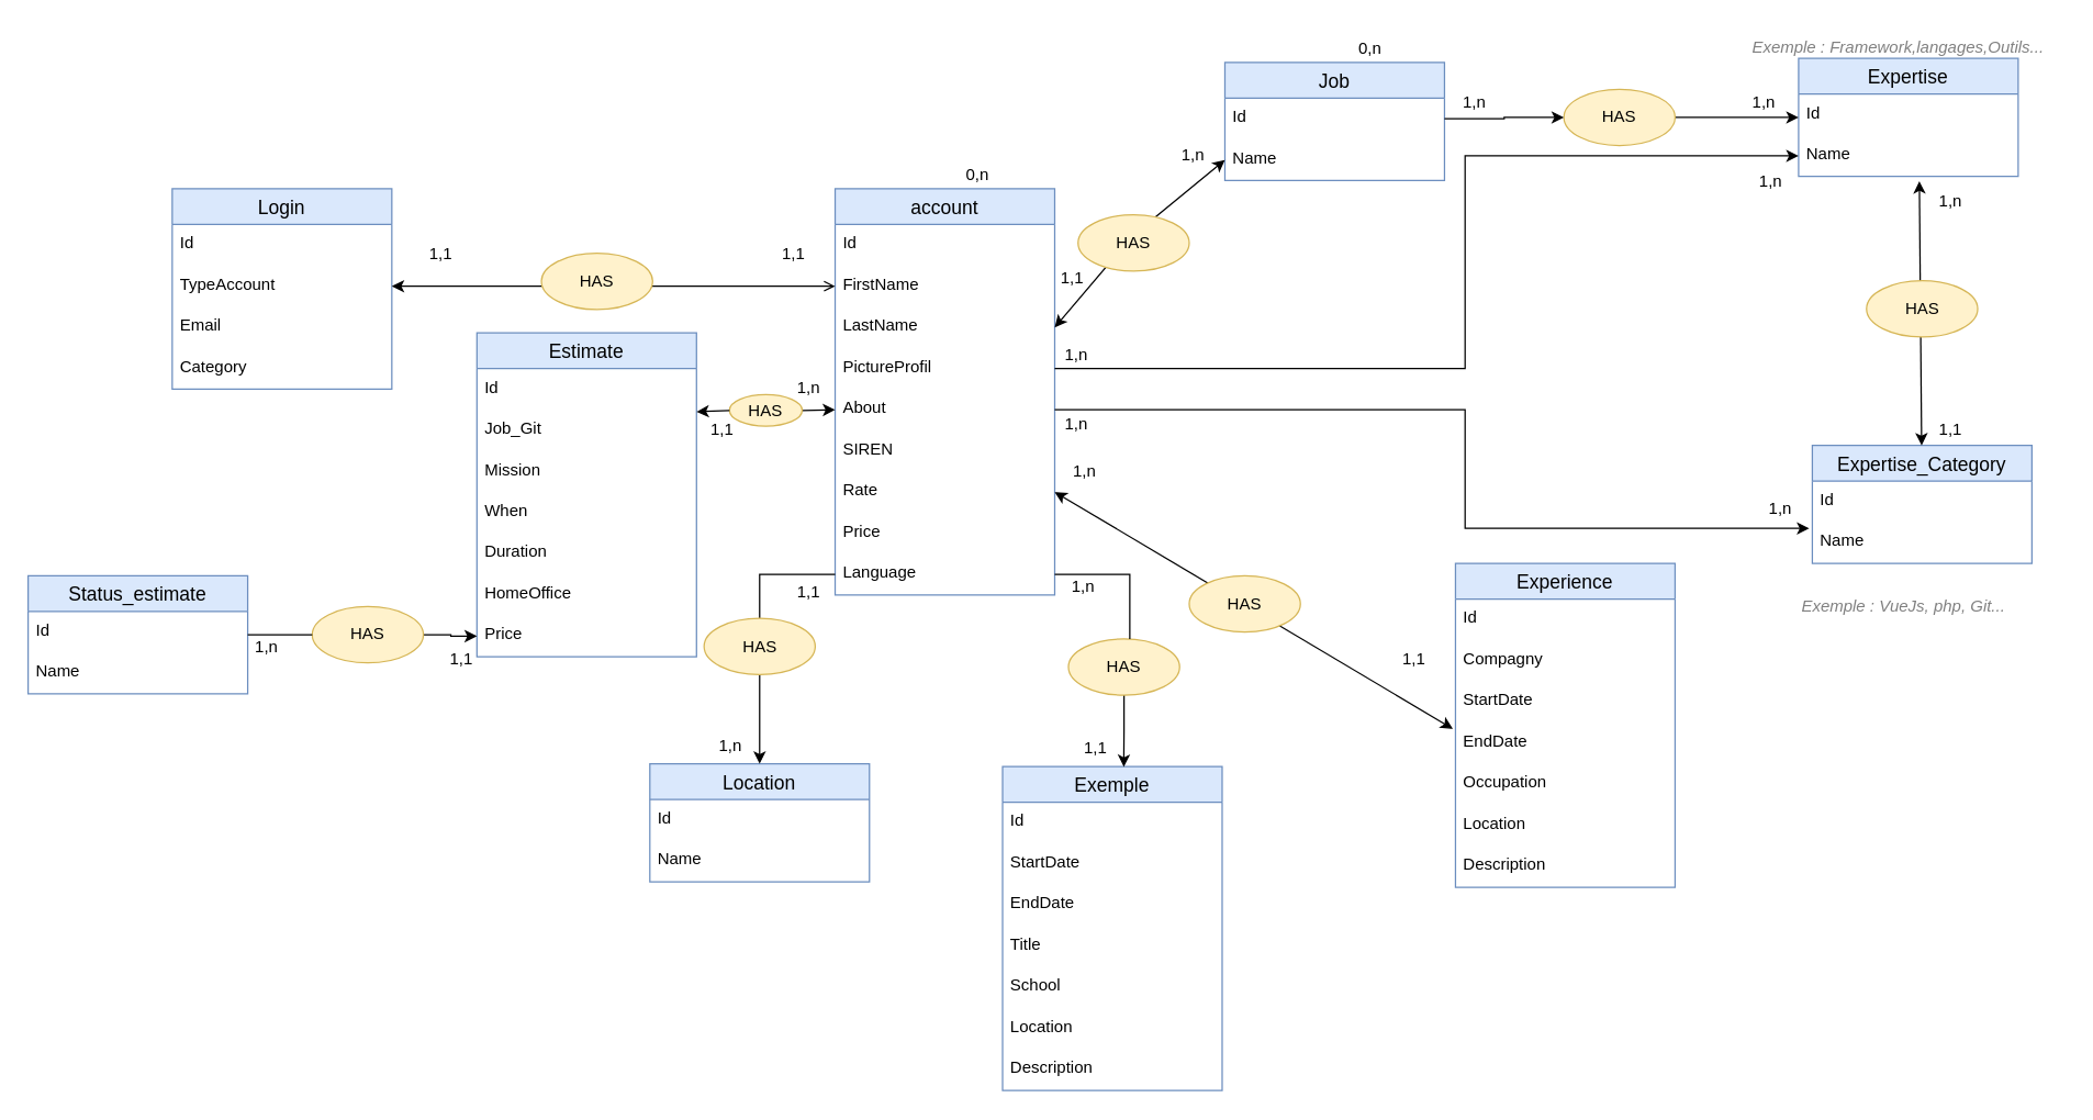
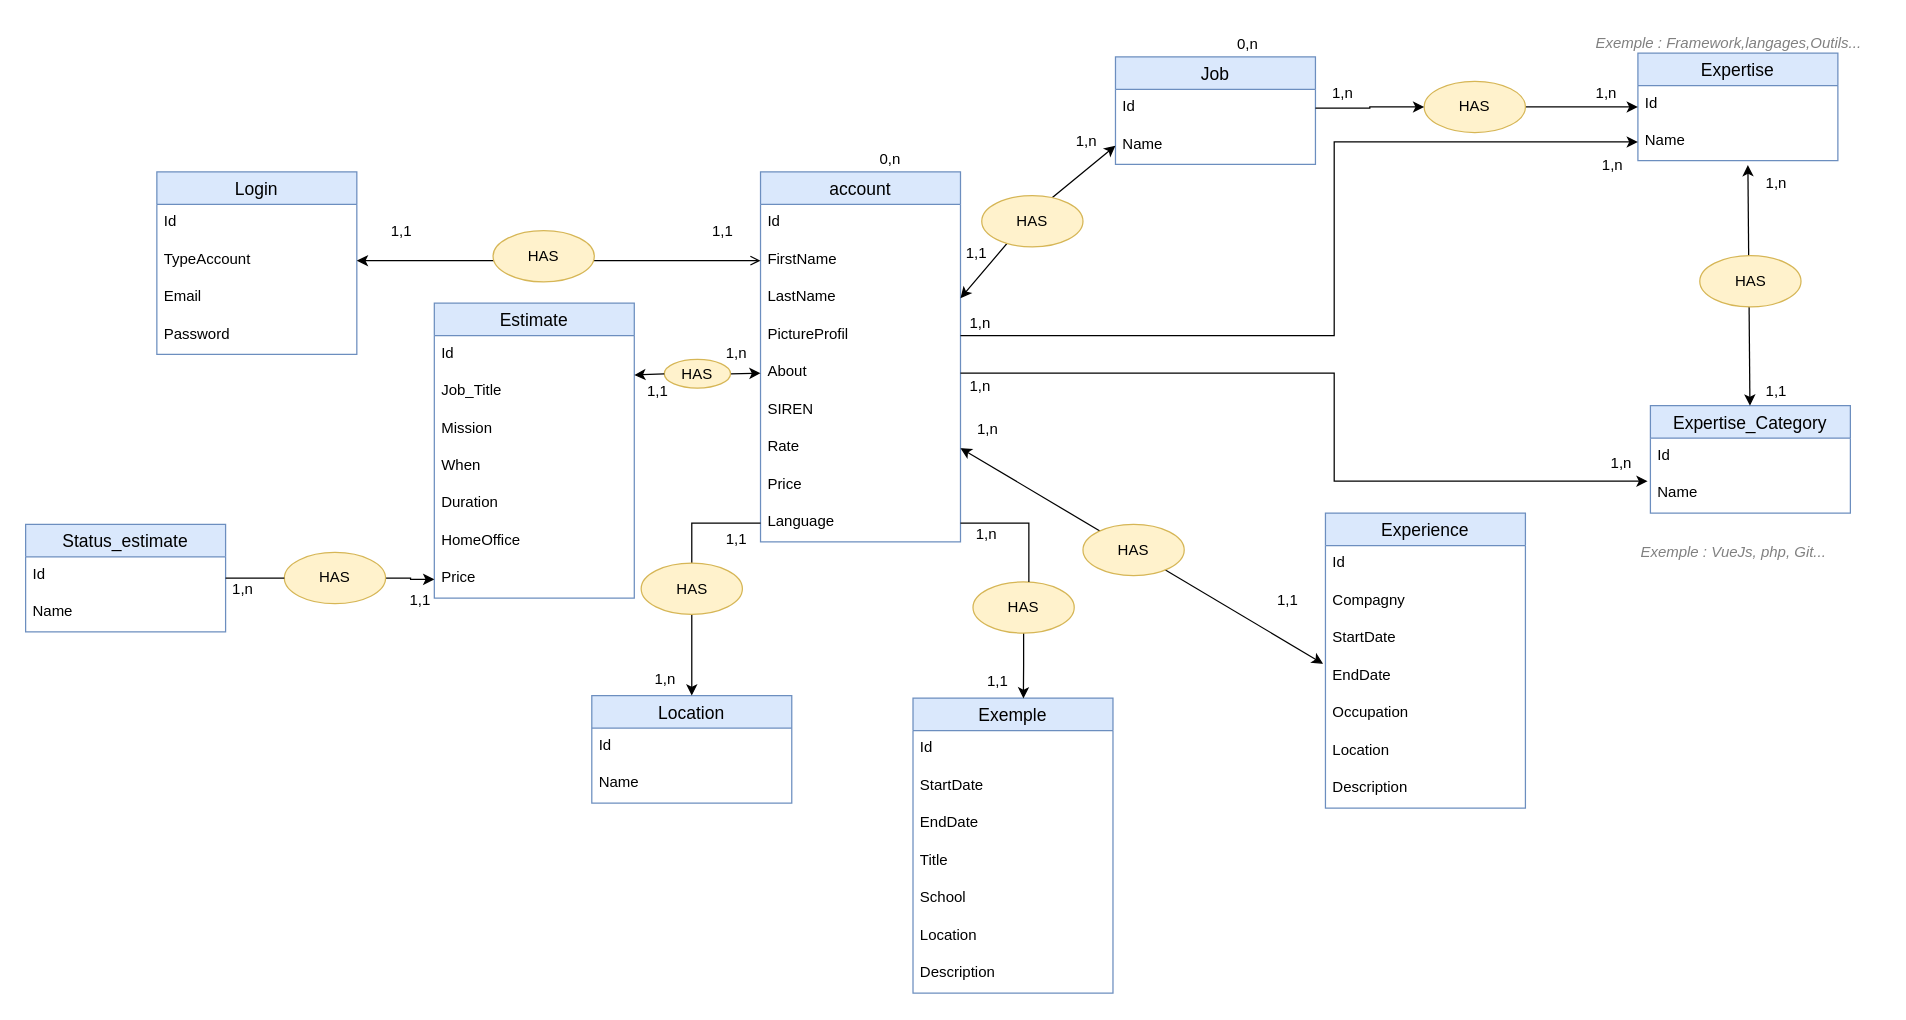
- <mxCell id="22" value="Category" style="text;strokeColor=none;fillColor=none;spacingLeft=4;spacingRight=4;overflow=hidden;rotatable=0;points=[[0,0.5],[1,0.5]];portConstraint=eastwest;fontSize=12;" parent="18" vertex="1"><mxGeometry y="116" width="160" height="30" as="geometry" /></mxCell>
+ <mxCell id="22" value="Password" style="text;strokeColor=none;fillColor=none;spacingLeft=4;spacingRight=4;overflow=hidden;rotatable=0;points=[[0,0.5],[1,0.5]];portConstraint=eastwest;fontSize=12;" parent="18" vertex="1"><mxGeometry y="116" width="160" height="30" as="geometry" /></mxCell>
- <mxCell id="49" value="Job_Git" style="text;strokeColor=none;fillColor=none;spacingLeft=4;spacingRight=4;overflow=hidden;rotatable=0;points=[[0,0.5],[1,0.5]];portConstraint=eastwest;fontSize=12;" parent="47" vertex="1"><mxGeometry y="56" width="160" height="30" as="geometry" /></mxCell>
+ <mxCell id="49" value="Job_Title" style="text;strokeColor=none;fillColor=none;spacingLeft=4;spacingRight=4;overflow=hidden;rotatable=0;points=[[0,0.5],[1,0.5]];portConstraint=eastwest;fontSize=12;" parent="47" vertex="1"><mxGeometry y="56" width="160" height="30" as="geometry" /></mxCell>
